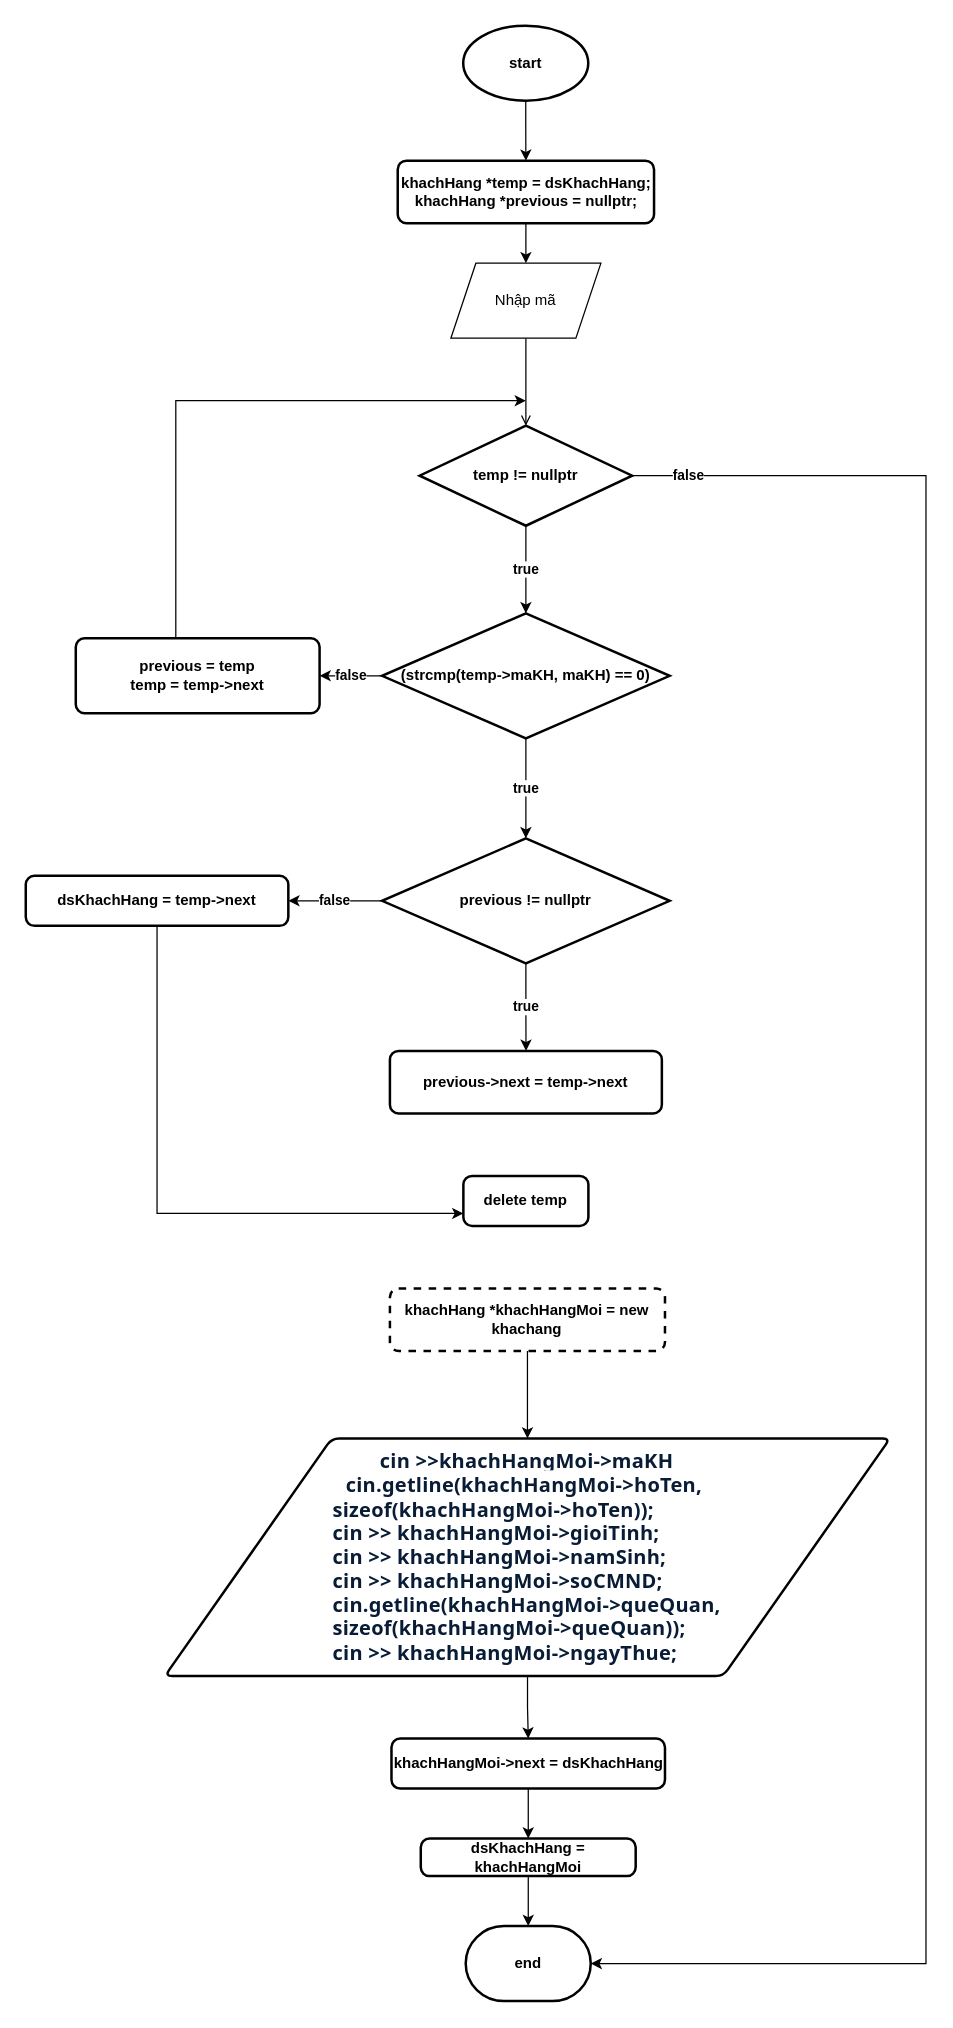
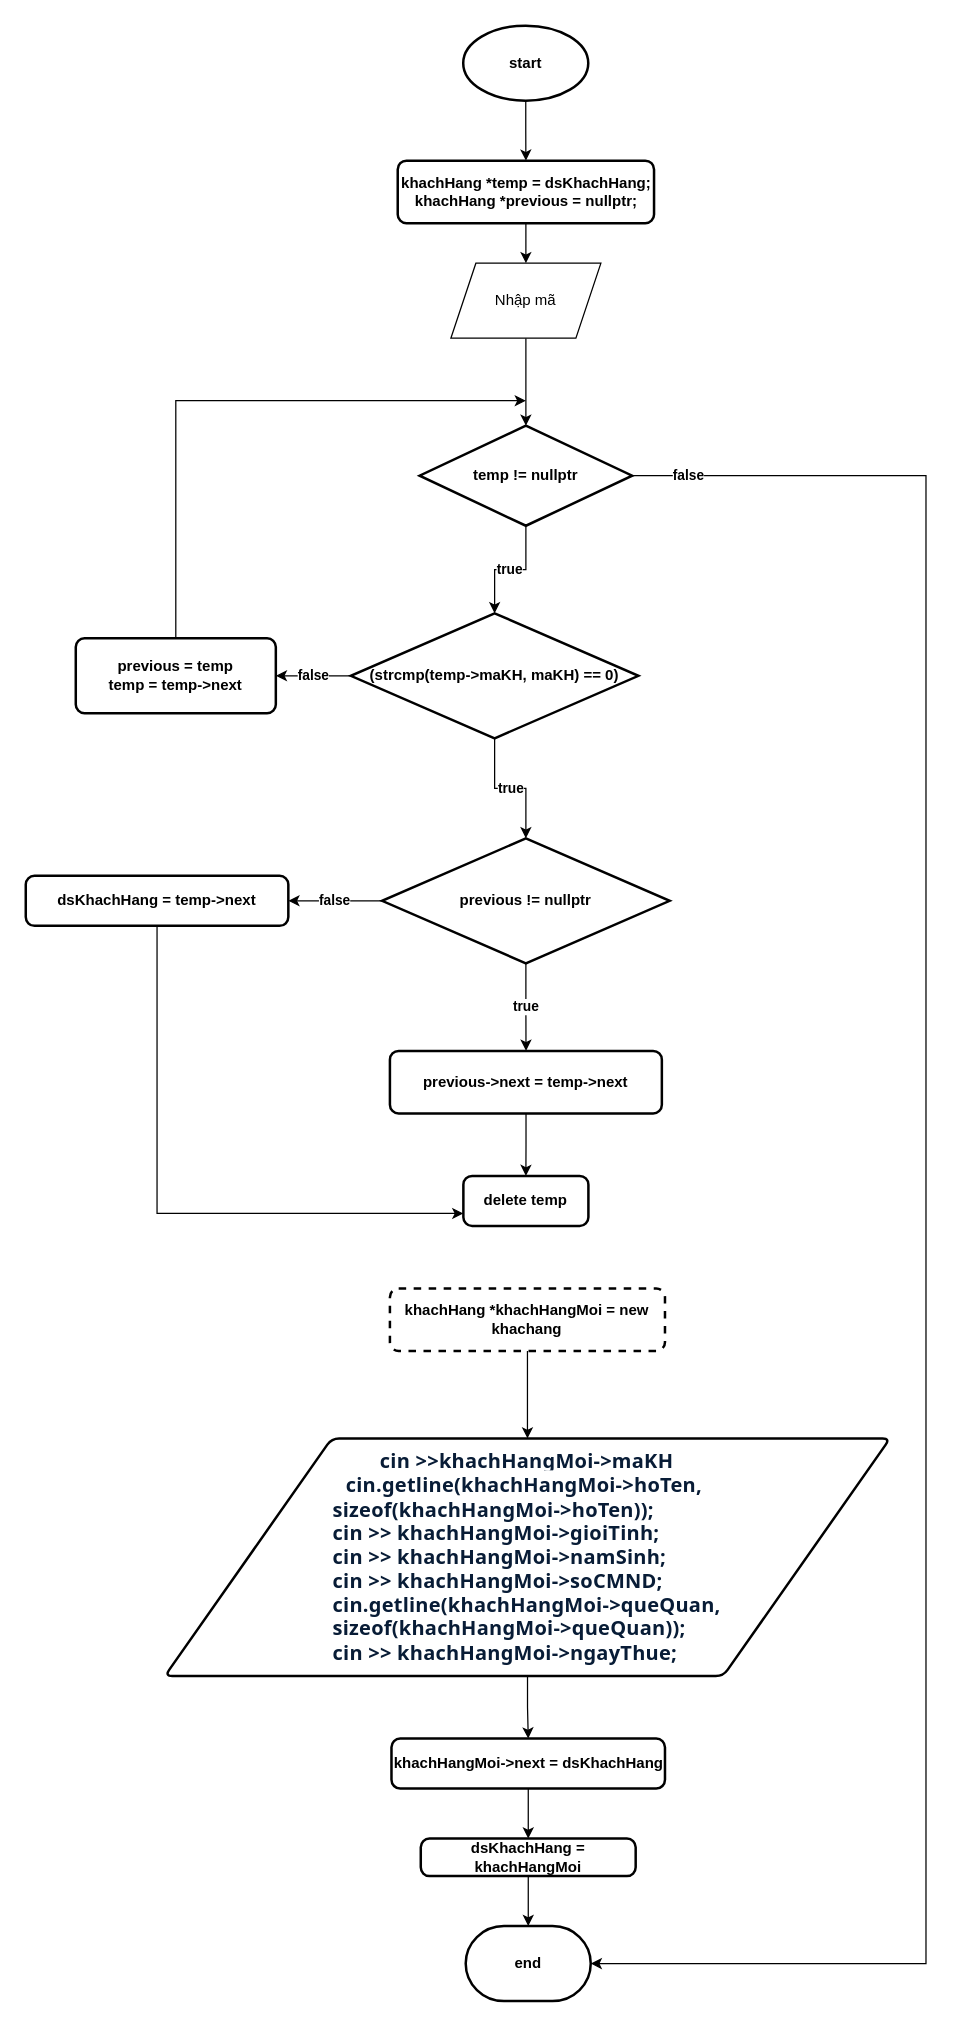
- <mxCell id="31" style="edgeStyle=orthogonalEdgeStyle;rounded=0;orthogonalLoop=1;jettySize=auto;html=1;endArrow=open;" parent="1" source="32" target="8" edge="1"><mxGeometry relative="1" as="geometry" /></mxCell>
+ <mxCell id="31" style="edgeStyle=orthogonalEdgeStyle;rounded=0;orthogonalLoop=1;jettySize=auto;html=1;" parent="1" source="32" target="8" edge="1"><mxGeometry relative="1" as="geometry" /></mxCell>
- <mxCell id="20" value="previous = temp&lt;br&gt;temp = temp-&amp;gt;next" style="rounded=1;whiteSpace=wrap;html=1;absoluteArcSize=1;arcSize=14;strokeWidth=2;fontStyle=1" parent="1" vertex="1"><mxGeometry x="60" y="510" width="195" height="60" as="geometry" /></mxCell>
+ <mxCell id="20" value="previous = temp&lt;br&gt;temp = temp-&amp;gt;next" style="rounded=1;whiteSpace=wrap;html=1;absoluteArcSize=1;arcSize=14;strokeWidth=2;fontStyle=1" parent="1" vertex="1"><mxGeometry x="60" y="510" width="160" height="60" as="geometry" /></mxCell>
- <mxCell id="11" value="(strcmp(temp-&amp;gt;maKH, maKH) == 0)" style="strokeWidth=2;html=1;shape=mxgraph.flowchart.decision;whiteSpace=wrap;fontStyle=1" parent="1" vertex="1"><mxGeometry x="305" y="490" width="230" height="100" as="geometry" /></mxCell>
+ <mxCell id="11" value="(strcmp(temp-&amp;gt;maKH, maKH) == 0)" style="strokeWidth=2;html=1;shape=mxgraph.flowchart.decision;whiteSpace=wrap;fontStyle=1" parent="1" vertex="1"><mxGeometry x="280" y="490" width="230" height="100" as="geometry" /></mxCell>
+ <mxCell id="15" style="edgeStyle=orthogonalEdgeStyle;rounded=0;orthogonalLoop=1;jettySize=auto;html=1;entryX=0.5;entryY=0;entryDx=0;entryDy=0;fontStyle=1" parent="1" source="16" target="21" edge="1"><mxGeometry relative="1" as="geometry" /></mxCell>
